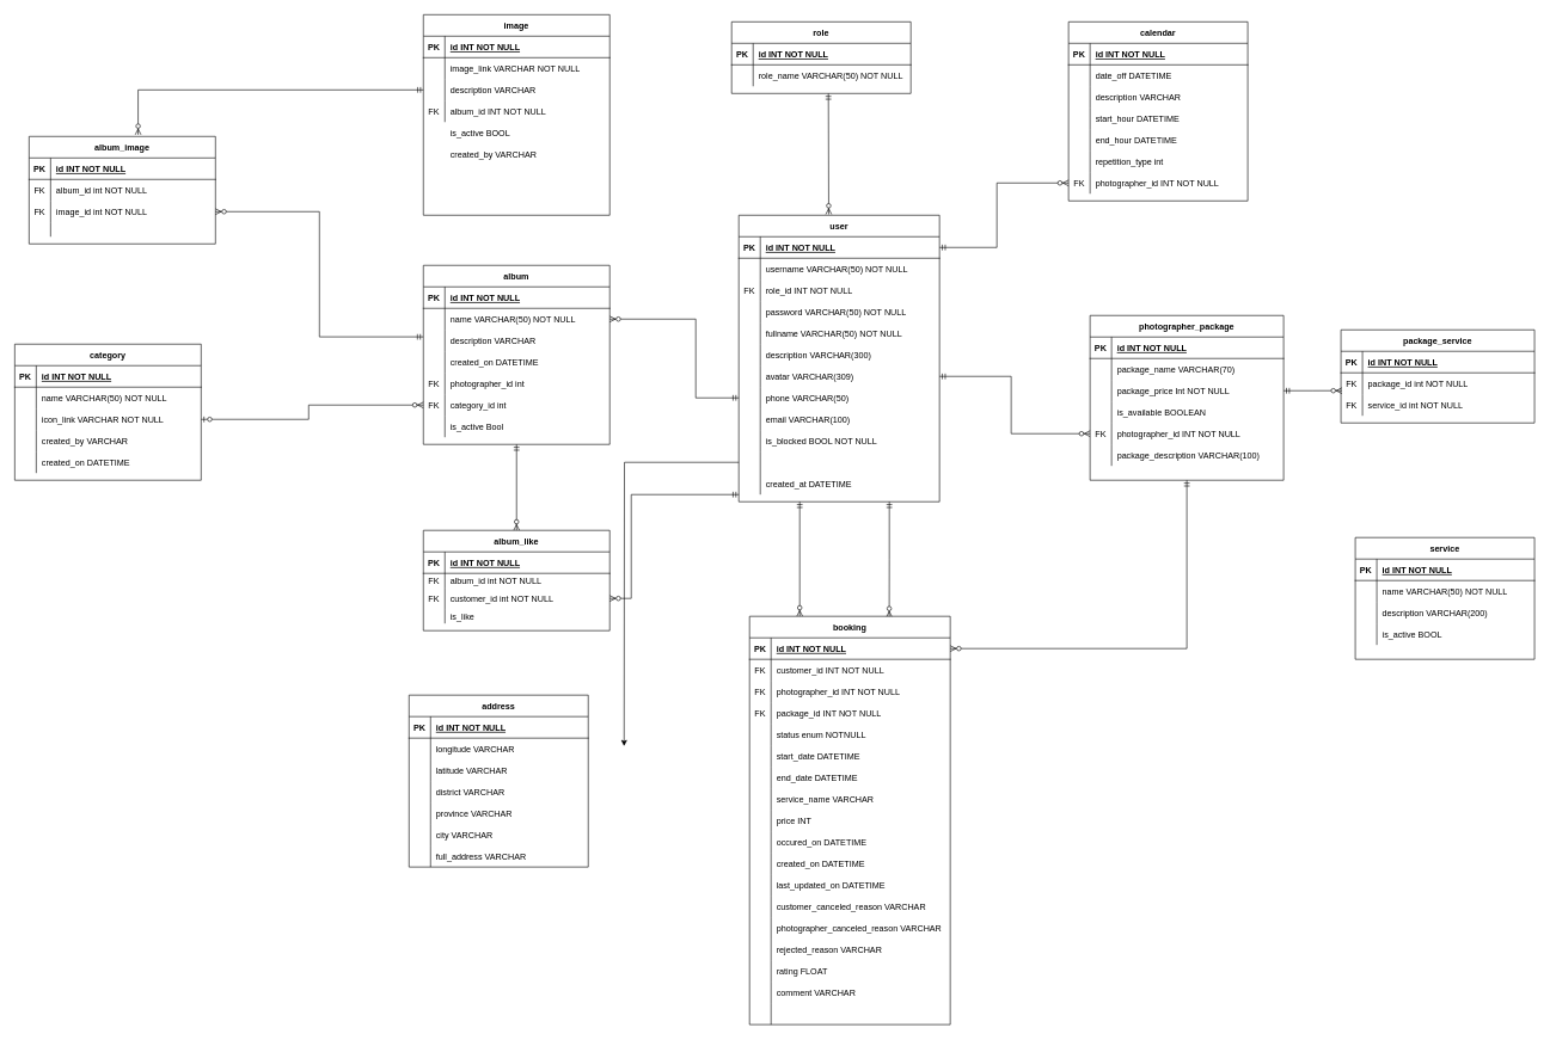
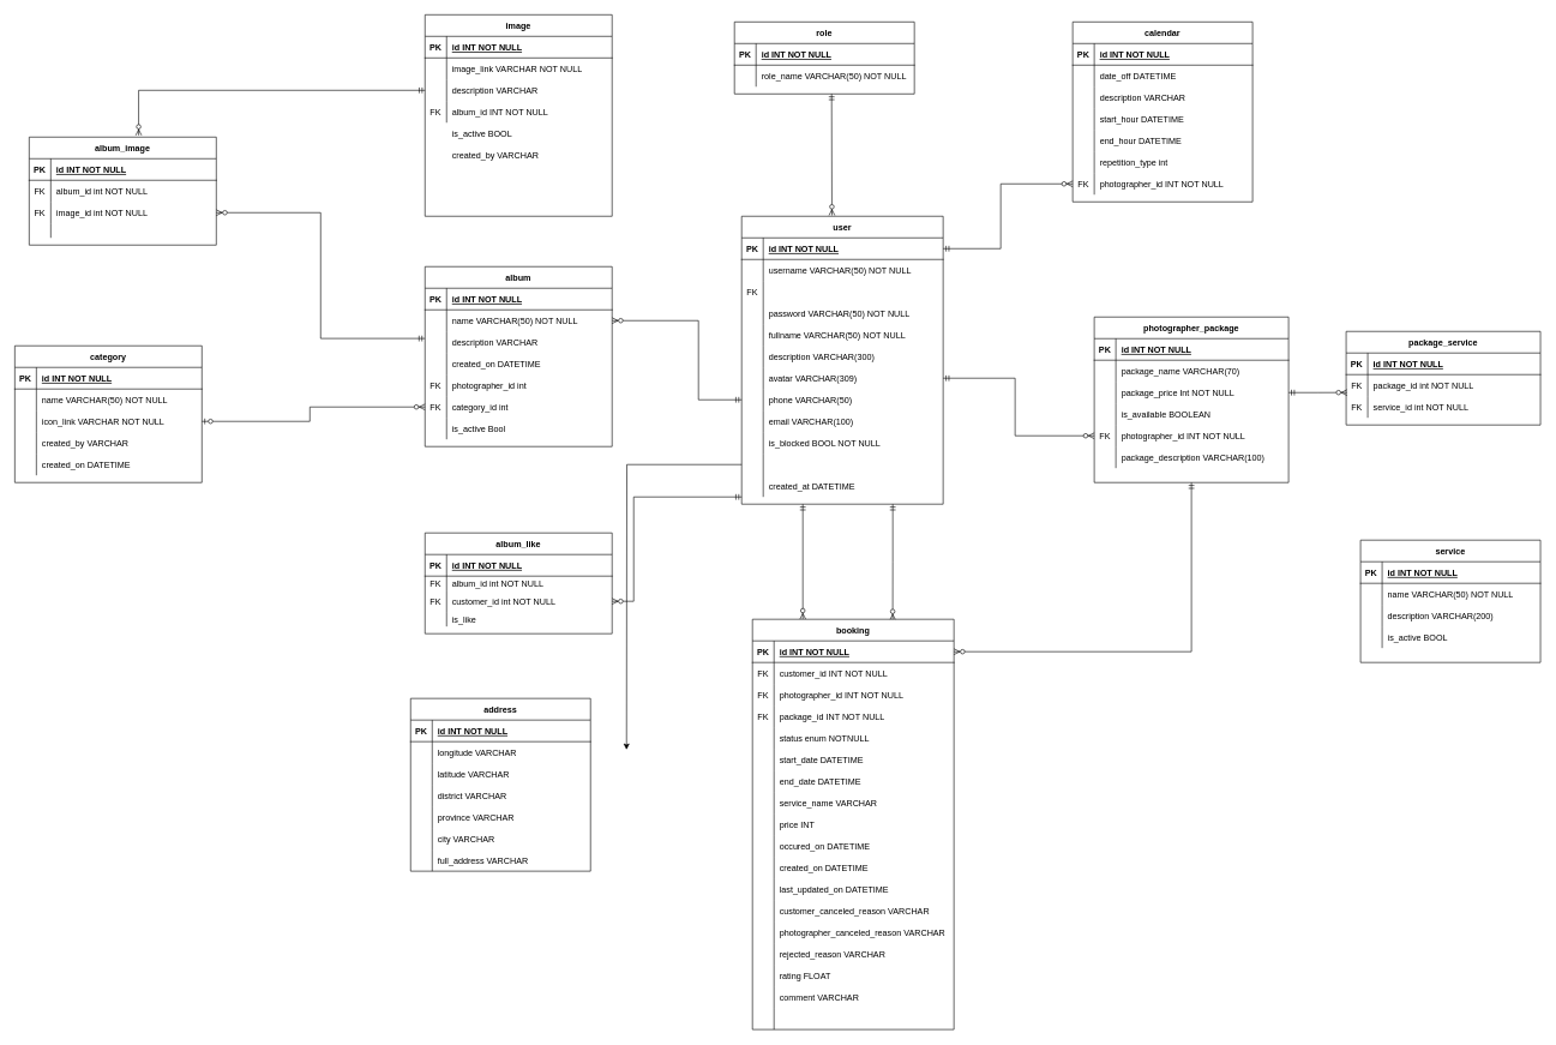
- <mxCell id="96" value="role_id INT NOT NULL" style="shape=partialRectangle;overflow=hidden;connectable=0;fillColor=none;top=0;left=0;bottom=0;right=0;align=left;spacingLeft=6;" parent="94" vertex="1"><mxGeometry x="30" width="250" height="30" as="geometry" /></mxCell>
- <mxCell id="12" style="edgeStyle=orthogonalEdgeStyle;rounded=0;orthogonalLoop=1;jettySize=auto;html=1;exitX=0.5;exitY=1;exitDx=0;exitDy=0;entryX=0.5;entryY=0;entryDx=0;entryDy=0;startArrow=ERmandOne;startFill=0;endArrow=ERzeroToMany;endFill=1;" parent="1" source="28" target="51" edge="1"><mxGeometry relative="1" as="geometry" /></mxCell>
